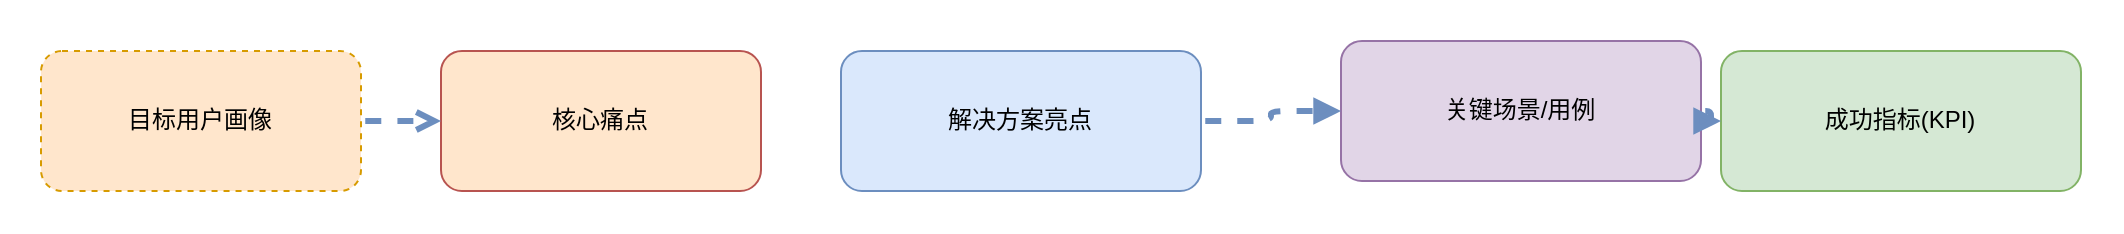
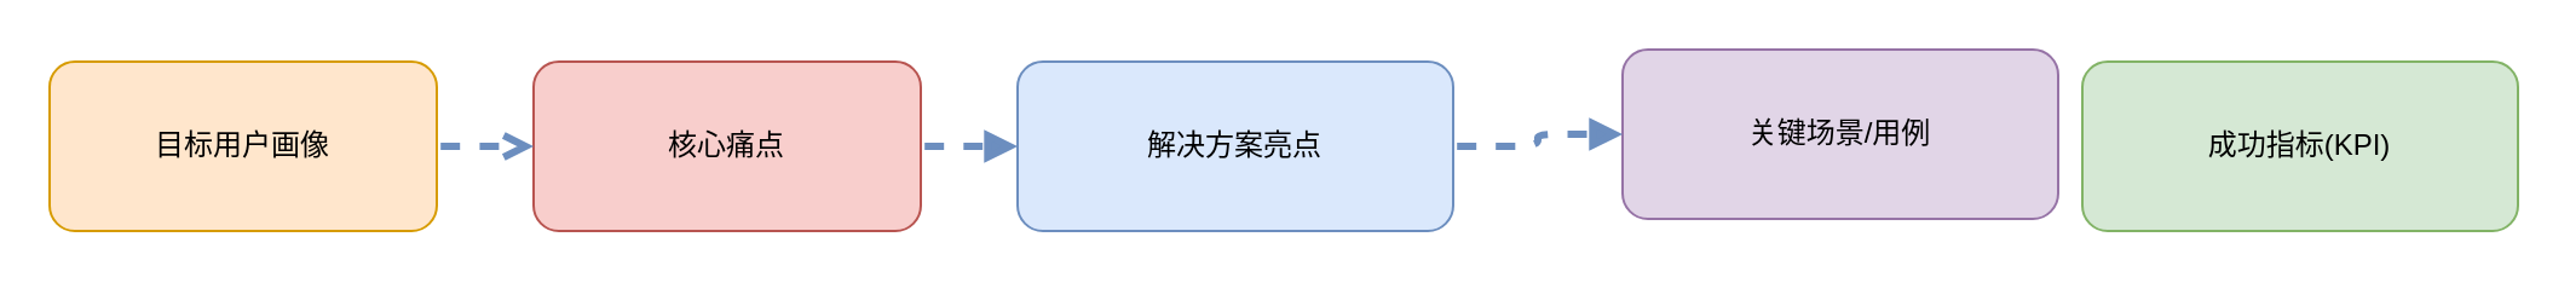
- <mxCell id="10" style="edgeStyle=elbowEdgeStyle;rounded=1;endArrow=block;html=1;strokeColor=#6c8ebf;flowAnimation=1;strokeWidth=3;" parent="1" source="5" target="6" edge="1"><mxGeometry relative="1" as="geometry" /></mxCell>
- <mxCell id="2" value="目标用户画像" style="rounded=1;whiteSpace=wrap;html=1;fillColor=#ffe6cc;strokeColor=#d79b00;dashed=1;" parent="1" vertex="1"><mxGeometry x="20" y="25" width="160" height="70" as="geometry" /></mxCell>
+ <mxCell id="2" value="目标用户画像" style="rounded=1;whiteSpace=wrap;html=1;fillColor=#ffe6cc;strokeColor=#d79b00;" parent="1" vertex="1"><mxGeometry x="20" y="25" width="160" height="70" as="geometry" /></mxCell>
- <mxCell id="3" value="核心痛点" style="rounded=1;whiteSpace=wrap;html=1;fillColor=#ffe6cc;strokeColor=#b85450;" parent="1" vertex="1"><mxGeometry x="220" y="25" width="160" height="70" as="geometry" /></mxCell>
+ <mxCell id="3" value="核心痛点" style="rounded=1;whiteSpace=wrap;html=1;fillColor=#f8cecc;strokeColor=#b85450;" parent="1" vertex="1"><mxGeometry x="220" y="25" width="160" height="70" as="geometry" /></mxCell>
+ <mxCell id="8" style="edgeStyle=elbowEdgeStyle;rounded=1;endArrow=block;html=1;strokeColor=#6c8ebf;flowAnimation=1;strokeWidth=3;" parent="1" source="3" target="4" edge="1"><mxGeometry relative="1" as="geometry" /></mxCell>
